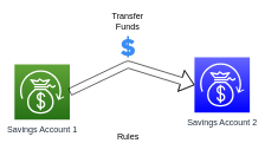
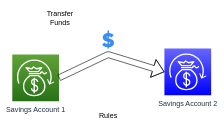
- <mxCell id="6" value="Transfer Funds" style="text;html=1;strokeColor=none;fillColor=none;align=center;verticalAlign=middle;whiteSpace=wrap;rounded=0;" vertex="1" parent="1"><mxGeometry x="159.9" y="20" width="40" height="20" as="geometry" /></mxCell>
+ <mxCell id="6" value="Transfer Funds" style="text;html=1;strokeColor=none;fillColor=none;align=center;verticalAlign=middle;whiteSpace=wrap;rounded=0;" vertex="1" parent="1"><mxGeometry x="79.9" y="20" width="40" height="20" as="geometry" /></mxCell>
